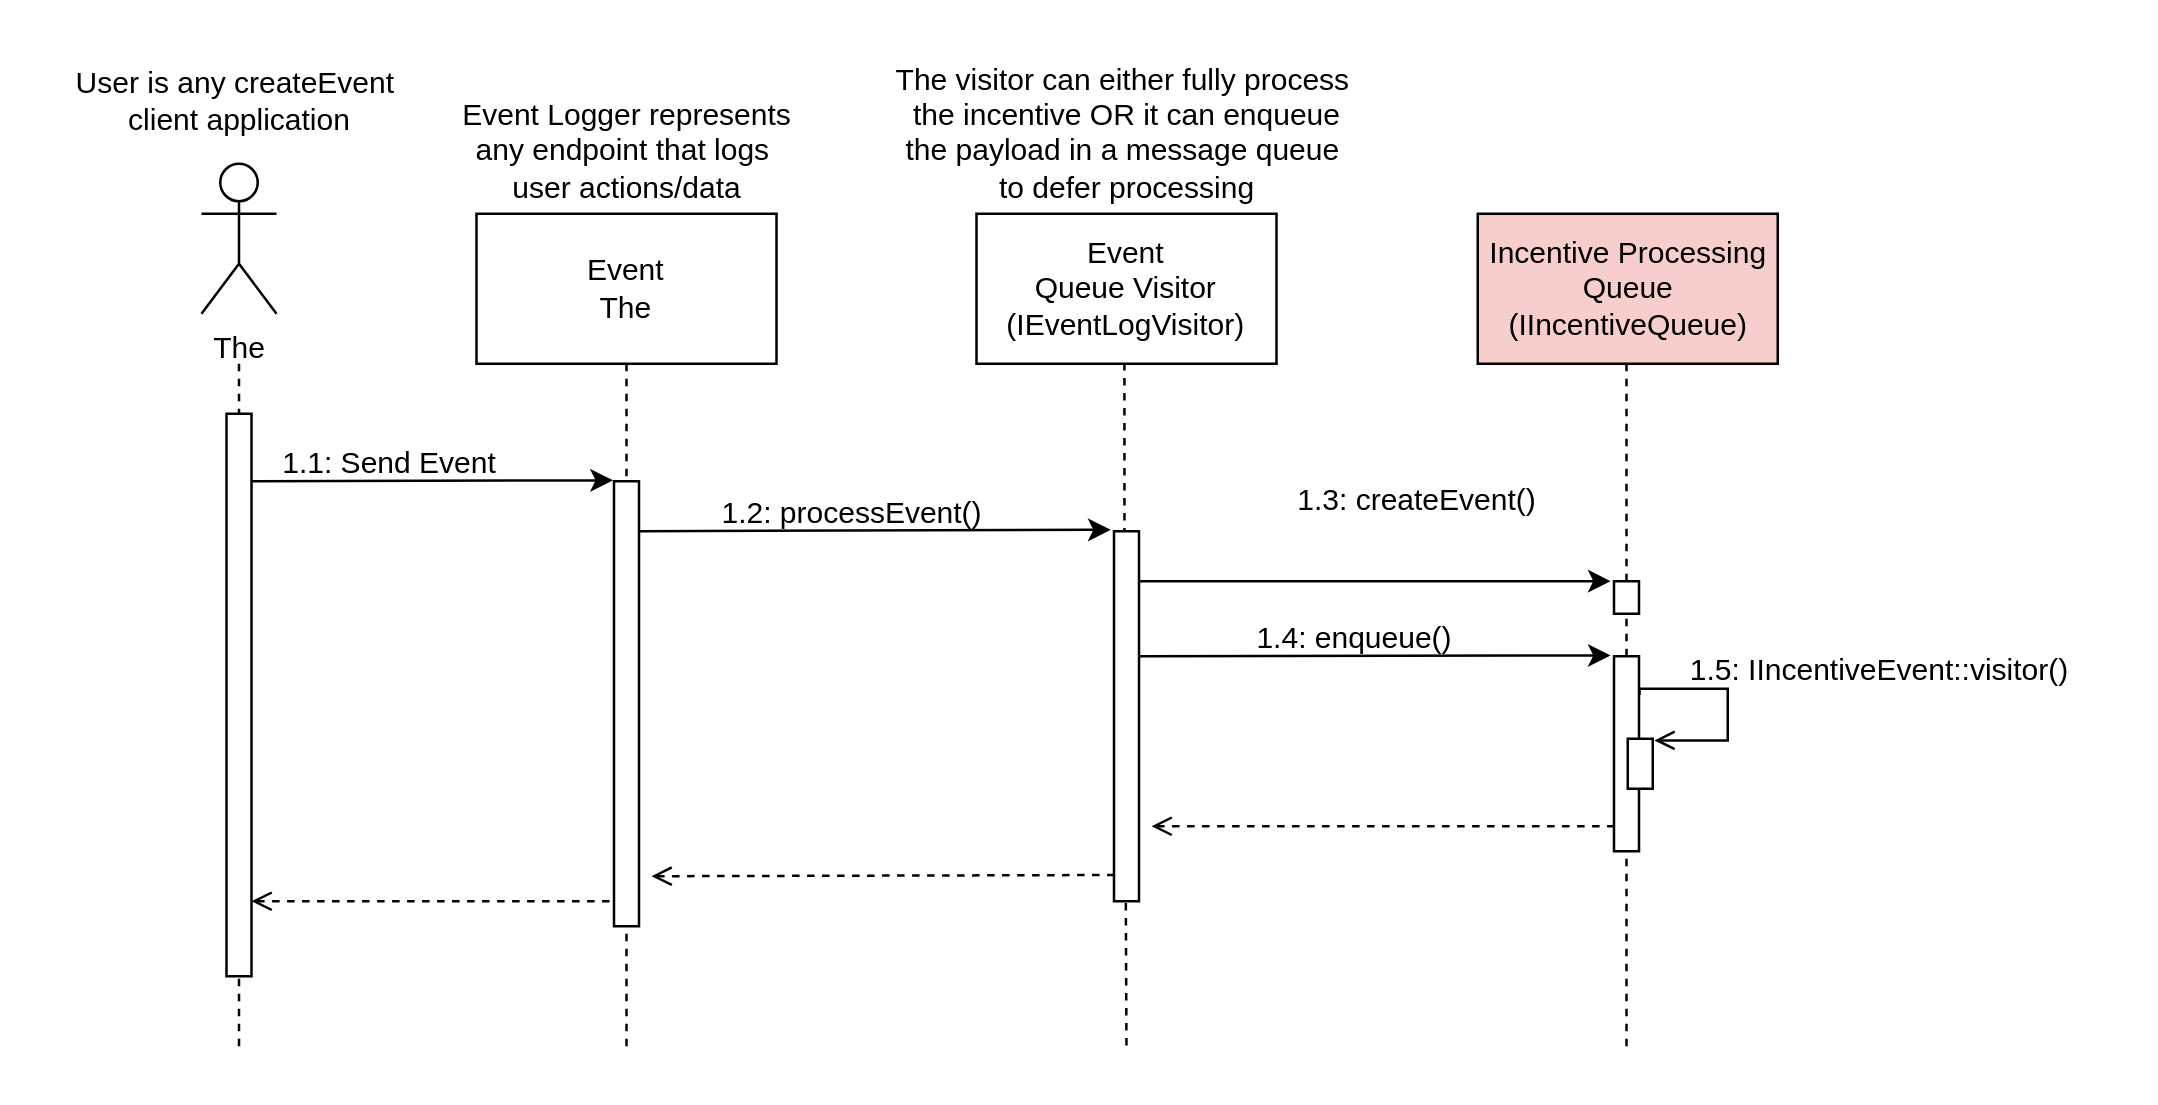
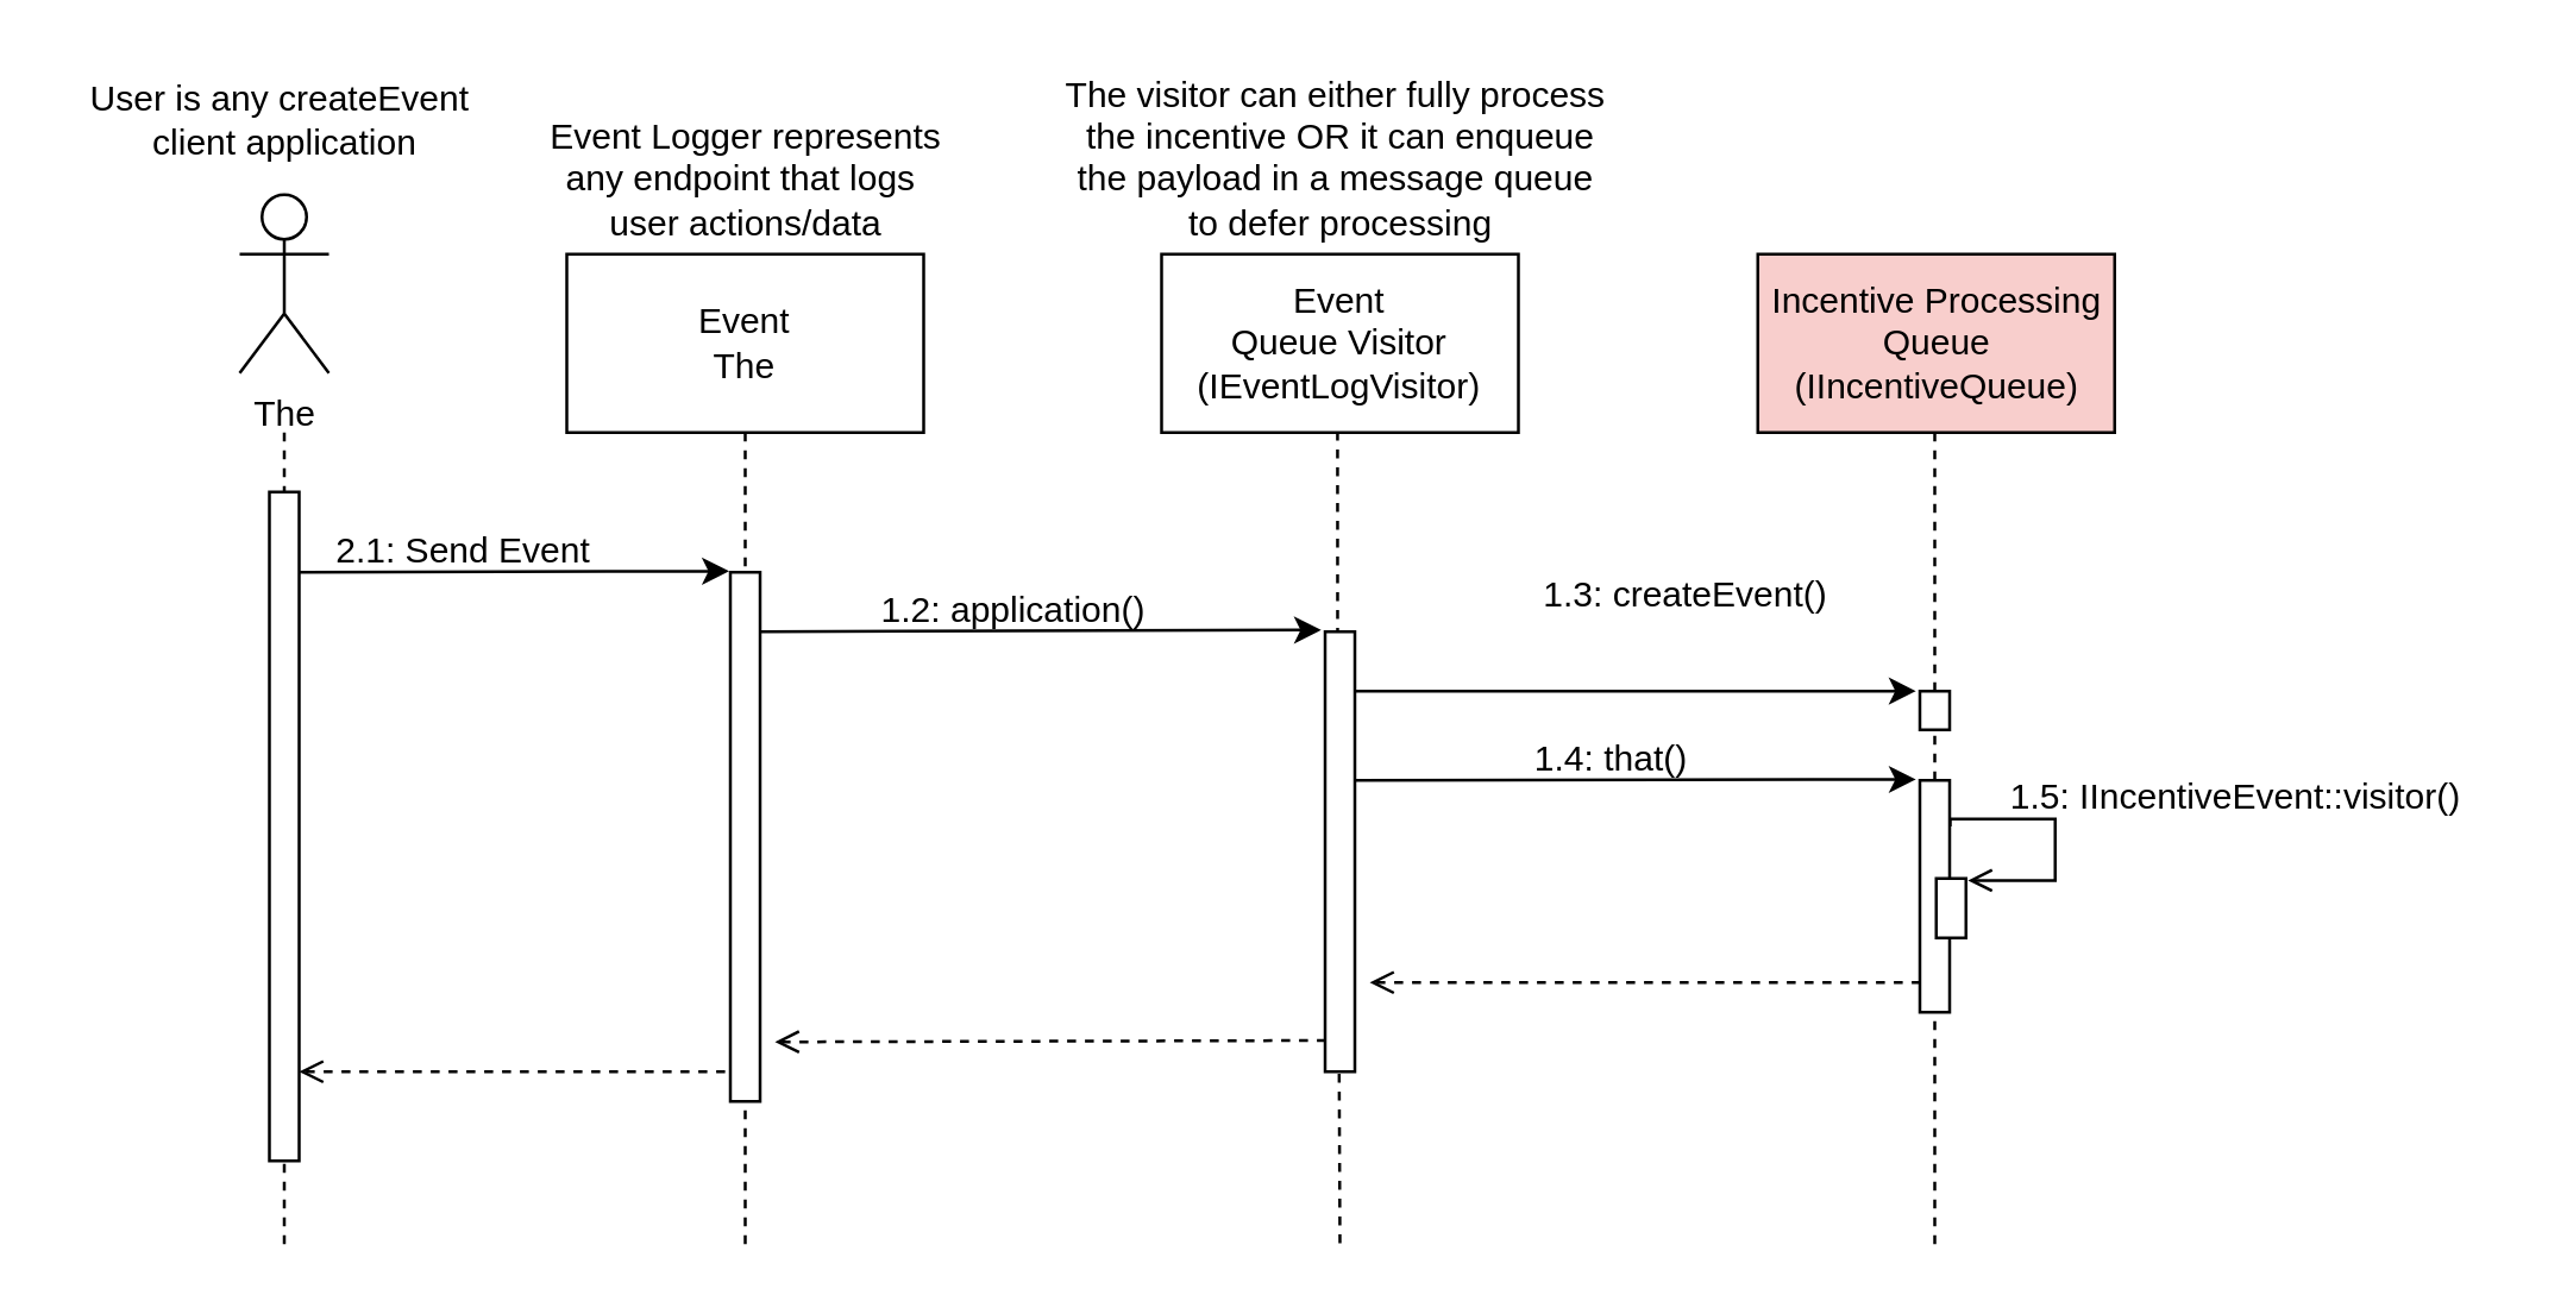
- <mxCell id="13" value="1.1: Send Event" style="text;html=1;align=center;verticalAlign=middle;resizable=0;points=[];;autosize=1;" parent="1" vertex="1"><mxGeometry x="105" y="175" width="100" height="20" as="geometry" /></mxCell>
+ <mxCell id="13" value="2.1: Send Event" style="text;html=1;align=center;verticalAlign=middle;resizable=0;points=[];;autosize=1;" parent="1" vertex="1"><mxGeometry x="105" y="175" width="100" height="20" as="geometry" /></mxCell>
- <mxCell id="16" value="1.2: processEvent()" style="text;html=1;align=center;verticalAlign=middle;resizable=0;points=[];;autosize=1;" parent="1" vertex="1"><mxGeometry x="280" y="195" width="120" height="20" as="geometry" /></mxCell>
+ <mxCell id="16" value="1.2: application()" style="text;html=1;align=center;verticalAlign=middle;resizable=0;points=[];;autosize=1;" parent="1" vertex="1"><mxGeometry x="280" y="195" width="120" height="20" as="geometry" /></mxCell>
- <mxCell id="26" value="1.4: enqueue()" style="text;html=1;align=center;verticalAlign=middle;resizable=0;points=[];;autosize=1;" parent="1" vertex="1"><mxGeometry x="496" y="245" width="90" height="20" as="geometry" /></mxCell>
+ <mxCell id="26" value="1.4: that()" style="text;html=1;align=center;verticalAlign=middle;resizable=0;points=[];;autosize=1;" parent="1" vertex="1"><mxGeometry x="496" y="245" width="90" height="20" as="geometry" /></mxCell>
